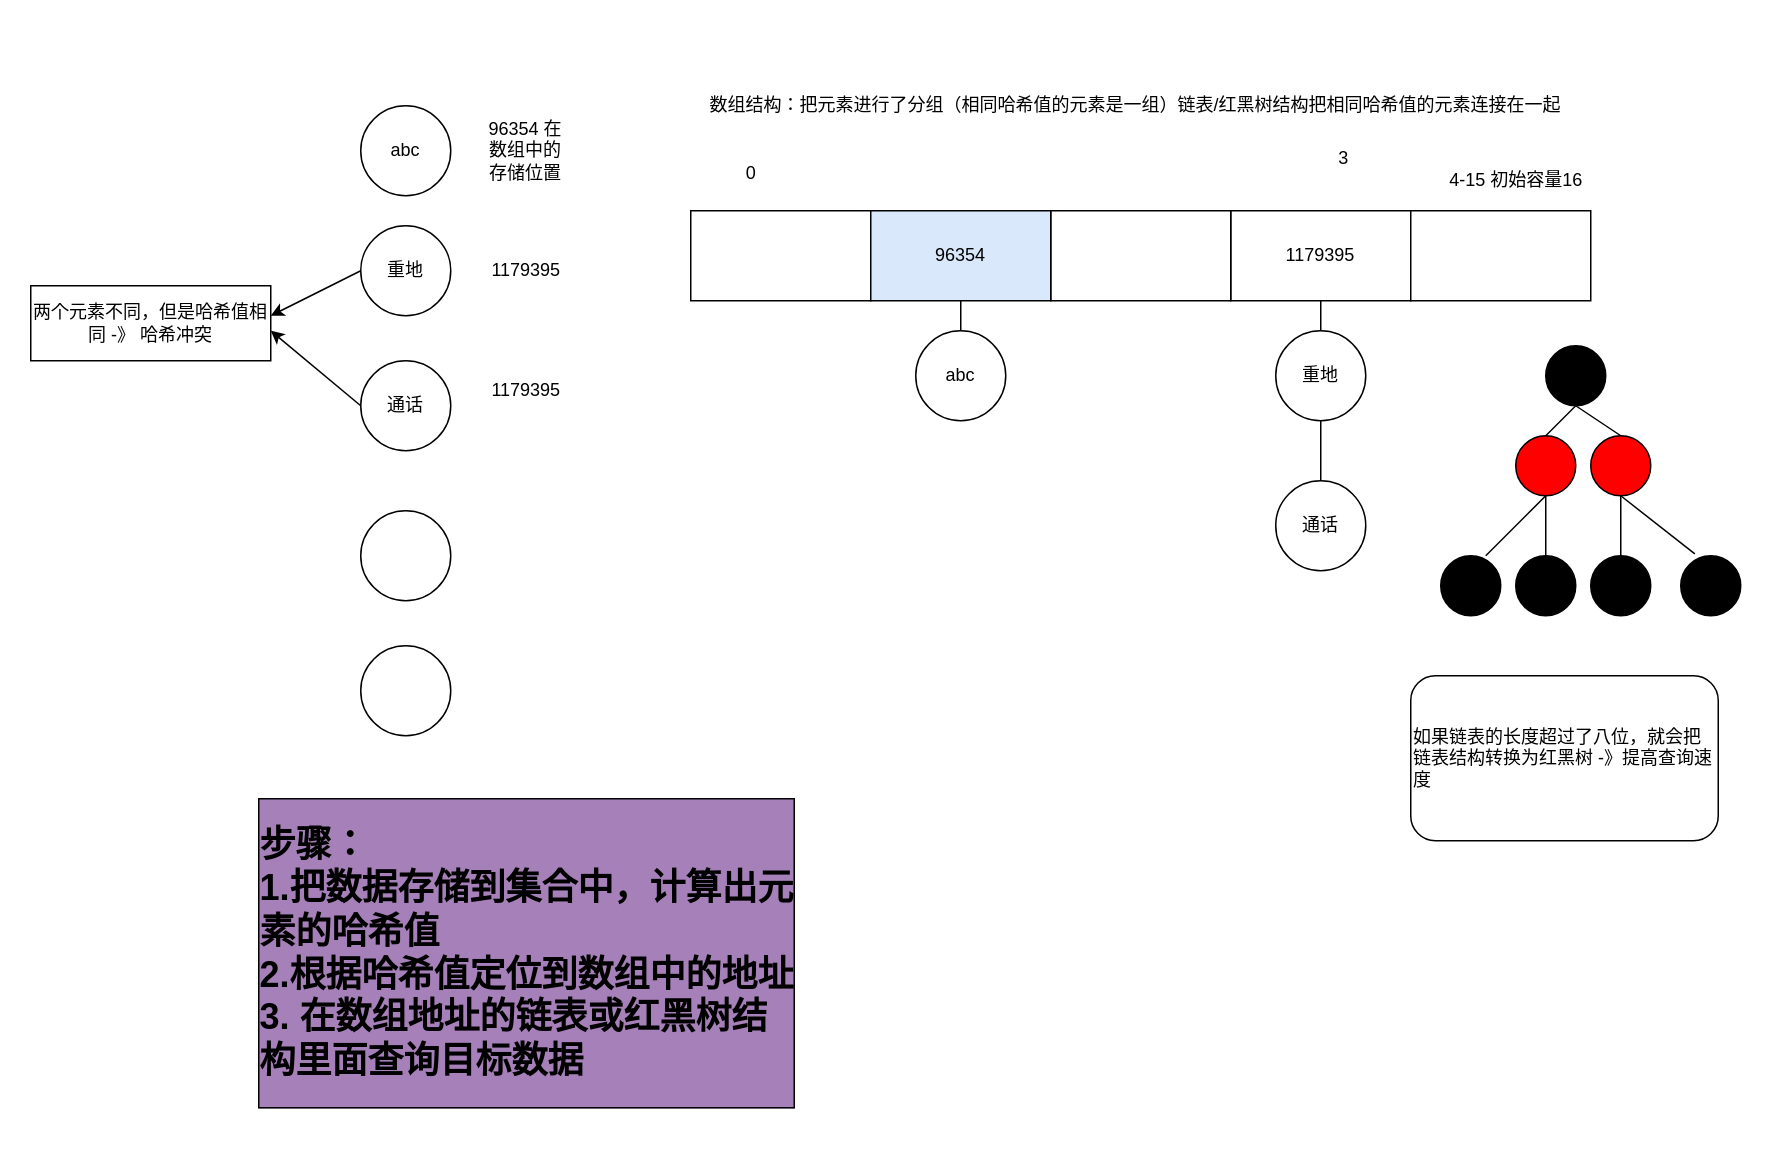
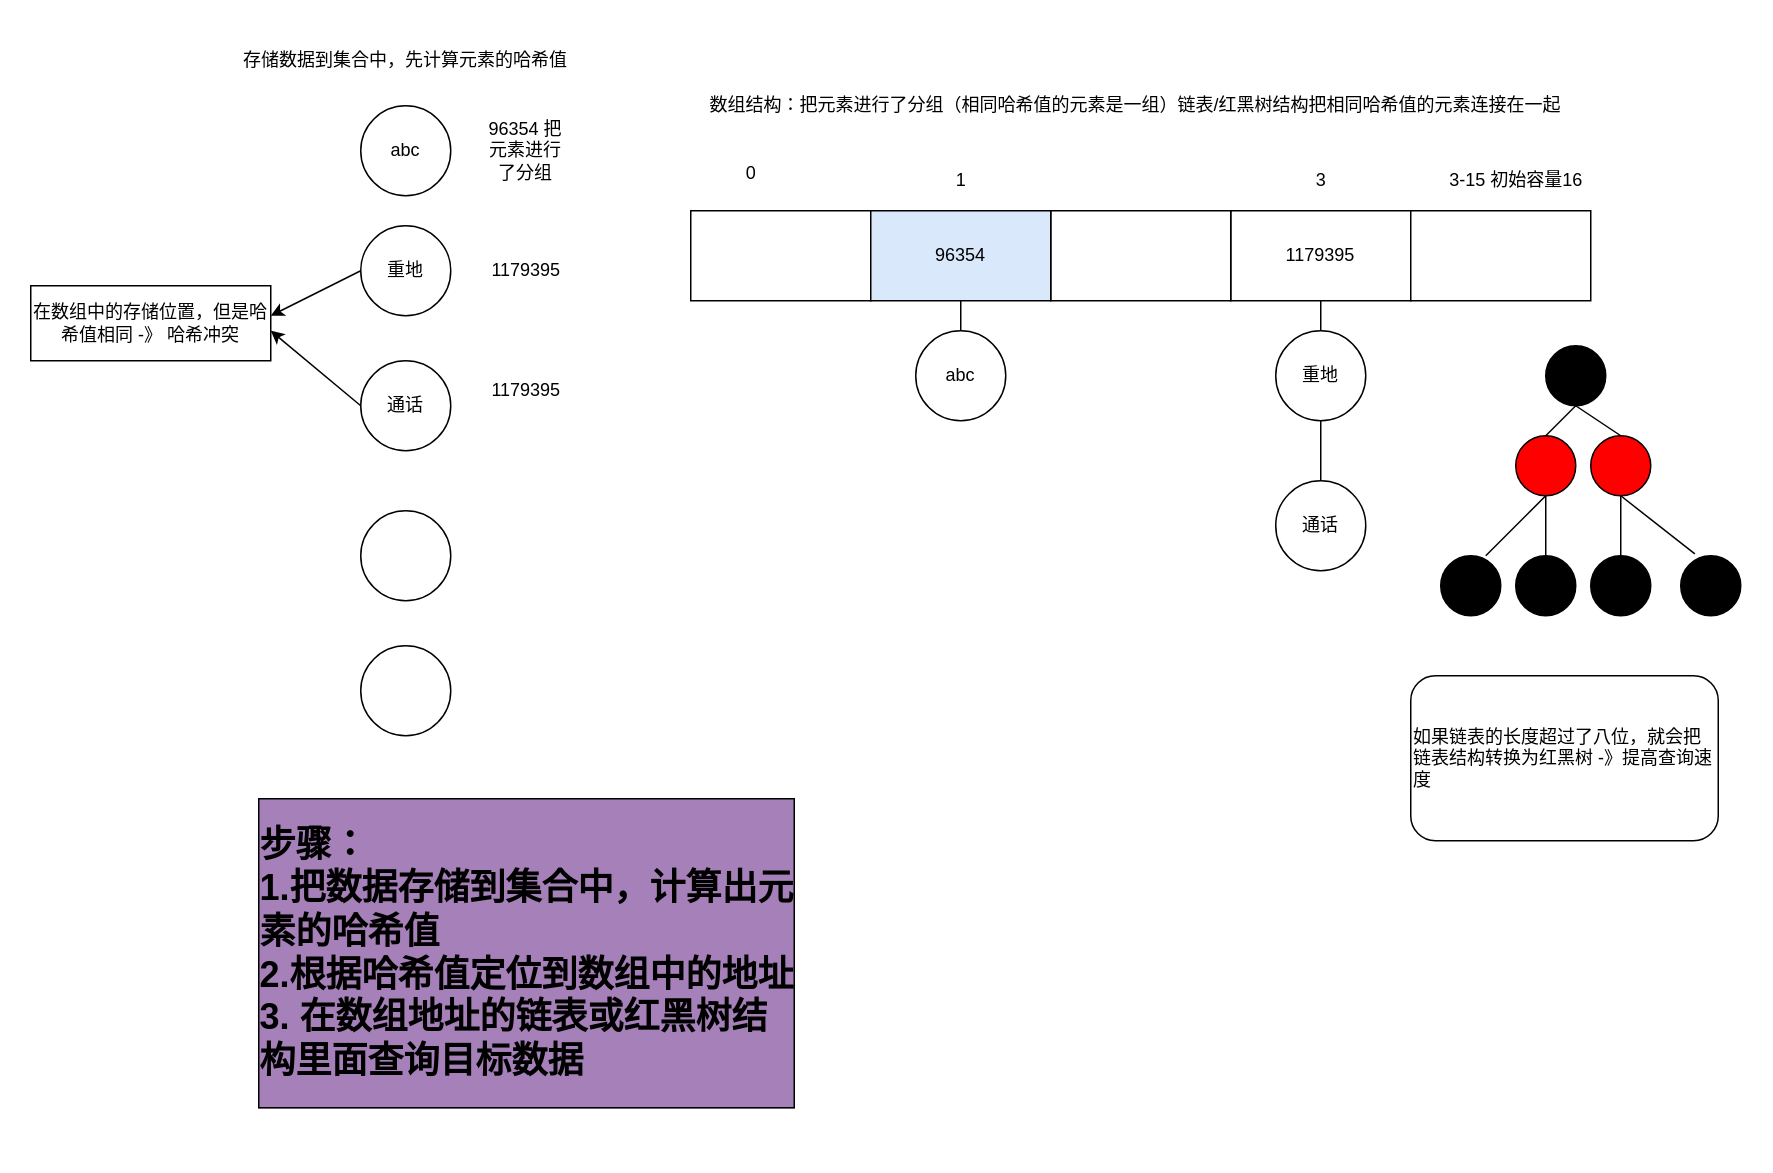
+ <mxCell id="17" value="存储数据到集合中，先计算元素的哈希值" style="text;html=1;strokeColor=none;fillColor=none;align=center;verticalAlign=middle;whiteSpace=wrap;" vertex="1" parent="1"><mxGeometry x="150" y="20" width="240" height="40" as="geometry" /></mxCell>
- <mxCell id="18" value="96354 在数组中的存储位置" style="text;html=1;strokeColor=none;fillColor=none;align=center;verticalAlign=middle;whiteSpace=wrap;" vertex="1" parent="1"><mxGeometry x="320" y="85" width="60" height="30" as="geometry" /></mxCell>
+ <mxCell id="18" value="96354 把元素进行了分组" style="text;html=1;strokeColor=none;fillColor=none;align=center;verticalAlign=middle;whiteSpace=wrap;" vertex="1" parent="1"><mxGeometry x="320" y="85" width="60" height="30" as="geometry" /></mxCell>
- <mxCell id="9" value="3" style="text;html=1;align=center;verticalAlign=middle;resizable=0;points=[];autosize=1;strokeColor=none;fillColor=none;" parent="1" vertex="1"><mxGeometry x="885" y="95" width="20" height="20" as="geometry" /></mxCell>
+ <mxCell id="9" value="3" style="text;html=1;align=center;verticalAlign=middle;resizable=0;points=[];autosize=1;strokeColor=none;fillColor=none;" parent="1" vertex="1"><mxGeometry x="870" y="110" width="20" height="20" as="geometry" /></mxCell>
+ <mxCell id="8" value="1" style="text;html=1;align=center;verticalAlign=middle;resizable=0;points=[];autosize=1;strokeColor=none;fillColor=none;" parent="1" vertex="1"><mxGeometry x="630" y="110" width="20" height="20" as="geometry" /></mxCell>
- <mxCell id="11" value="4-15 初始容量16" style="text;html=1;align=center;verticalAlign=middle;resizable=0;points=[];autosize=1;strokeColor=none;fillColor=none;" parent="1" vertex="1"><mxGeometry x="960" y="110" width="100" height="20" as="geometry" /></mxCell>
+ <mxCell id="11" value="3-15 初始容量16" style="text;html=1;align=center;verticalAlign=middle;resizable=0;points=[];autosize=1;strokeColor=none;fillColor=none;" parent="1" vertex="1"><mxGeometry x="960" y="110" width="100" height="20" as="geometry" /></mxCell>
- <mxCell id="25" value="两个元素不同，但是哈希值相同 -》 哈希冲突" style="whiteSpace=wrap;html=1;" vertex="1" parent="1"><mxGeometry x="20" y="190" width="160" height="50" as="geometry" /></mxCell>
+ <mxCell id="25" value="在数组中的存储位置，但是哈希值相同 -》 哈希冲突" style="whiteSpace=wrap;html=1;" vertex="1" parent="1"><mxGeometry x="20" y="190" width="160" height="50" as="geometry" /></mxCell>
